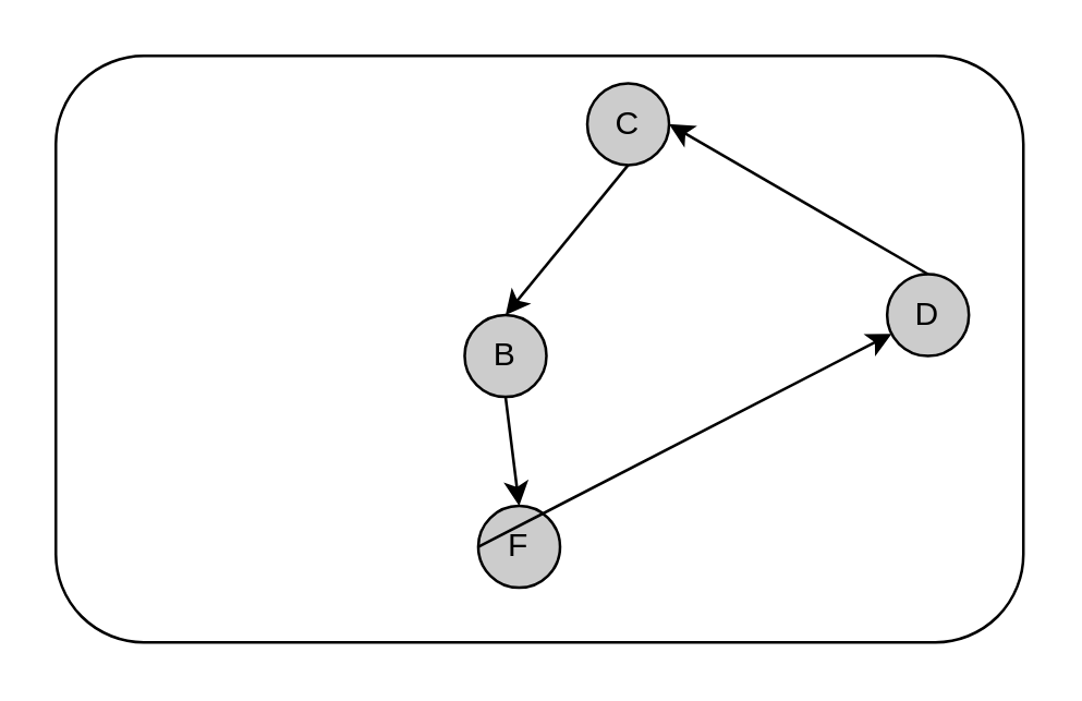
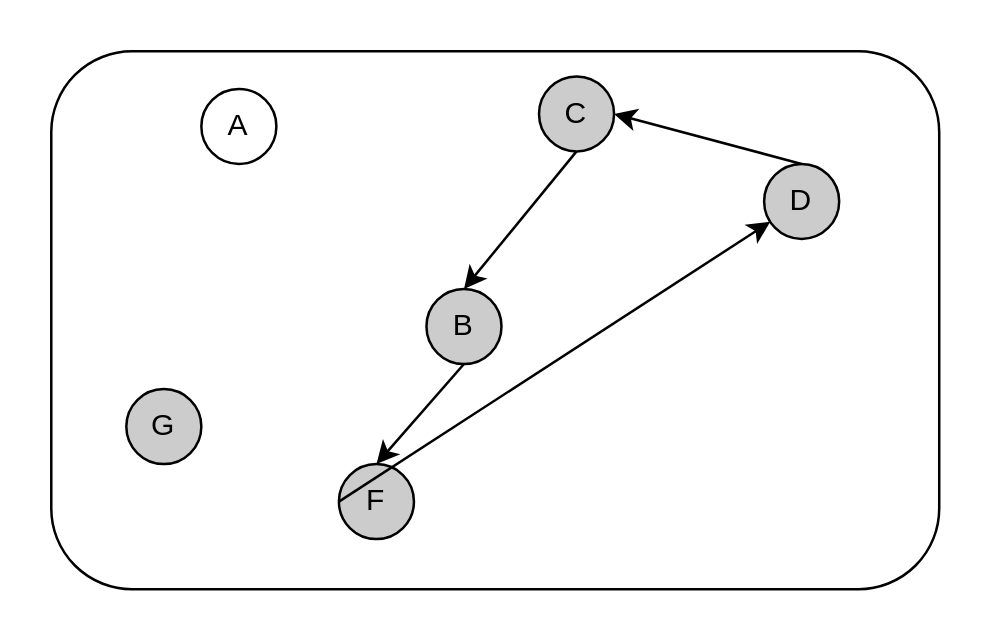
+ <mxCell id="3" value="A" style="ellipse;whiteSpace=wrap;html=1;aspect=fixed;" vertex="1" parent="1"><mxGeometry x="80" y="35" width="30" height="30" as="geometry" /></mxCell>
- <mxCell id="8" value="D" style="ellipse;whiteSpace=wrap;html=1;aspect=fixed;fillColor=#CCCCCC;" vertex="1" parent="1"><mxGeometry x="325" y="100" width="30" height="30" as="geometry" /></mxCell>
+ <mxCell id="8" value="D" style="ellipse;whiteSpace=wrap;html=1;aspect=fixed;fillColor=#CCCCCC;" vertex="1" parent="1"><mxGeometry x="305" y="65" width="30" height="30" as="geometry" /></mxCell>
+ <mxCell id="4" value="G" style="ellipse;whiteSpace=wrap;html=1;aspect=fixed;fillColor=#CCCCCC;" vertex="1" parent="1"><mxGeometry x="50" y="155" width="30" height="30" as="geometry" /></mxCell>
- <mxCell id="6" value="F" style="ellipse;whiteSpace=wrap;html=1;aspect=fixed;fillColor=#CCCCCC;" vertex="1" parent="1"><mxGeometry x="175" y="185" width="30" height="30" as="geometry" /></mxCell>
+ <mxCell id="6" value="F" style="ellipse;whiteSpace=wrap;html=1;aspect=fixed;fillColor=#CCCCCC;" vertex="1" parent="1"><mxGeometry x="135" y="185" width="30" height="30" as="geometry" /></mxCell>
